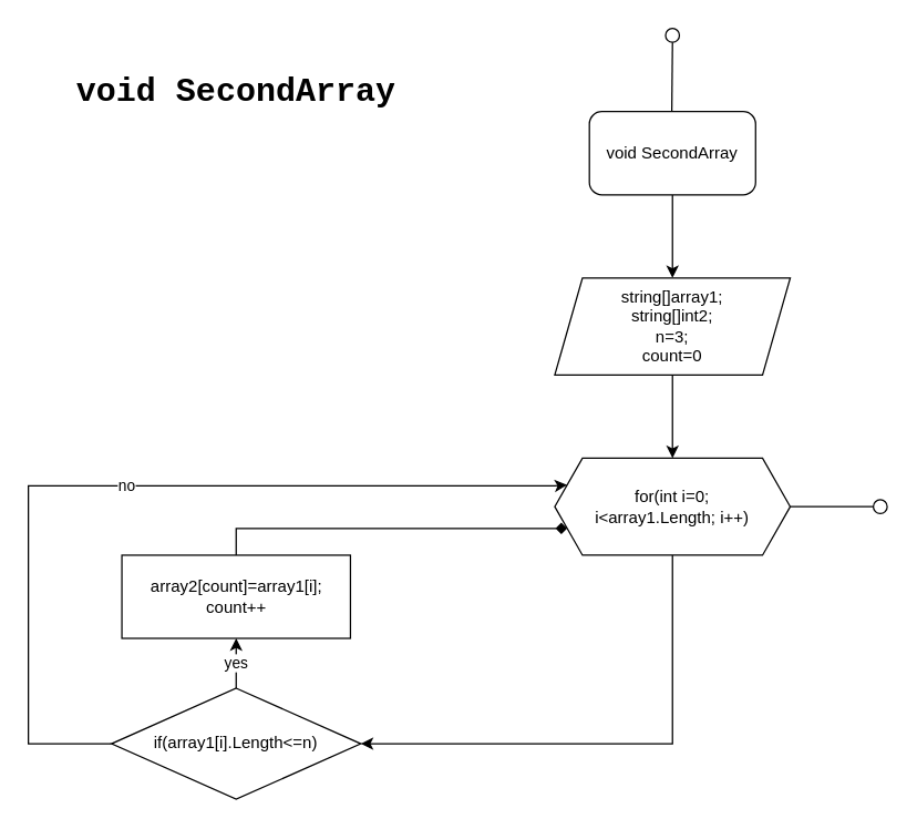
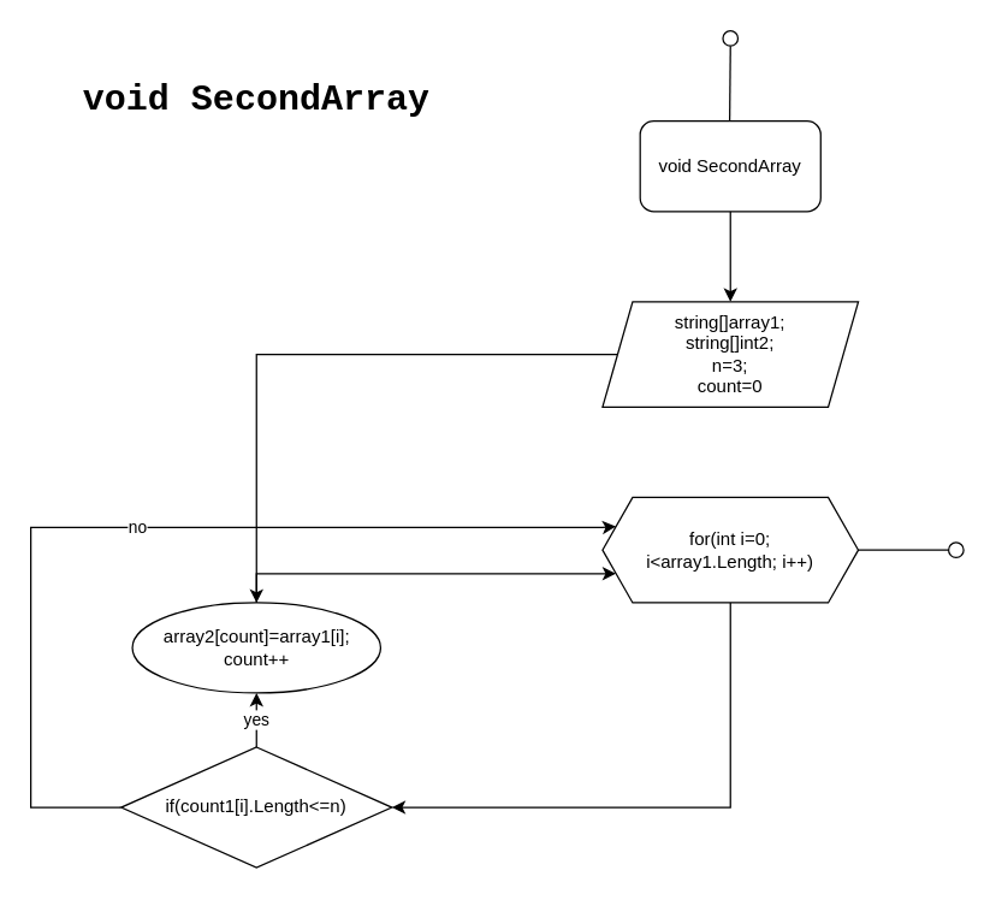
- <mxCell id="7" value="" style="edgeStyle=orthogonalEdgeStyle;rounded=0;orthogonalLoop=1;jettySize=auto;html=1;" parent="1" source="8" target="9" edge="1"><mxGeometry relative="1" as="geometry" /></mxCell>
+ <mxCell id="7" value="" style="edgeStyle=orthogonalEdgeStyle;rounded=0;orthogonalLoop=1;jettySize=auto;html=1;" parent="1" source="8" target="15" edge="1"><mxGeometry relative="1" as="geometry" /></mxCell>
- <mxCell id="14" style="edgeStyle=orthogonalEdgeStyle;rounded=0;orthogonalLoop=1;jettySize=auto;html=1;entryX=0;entryY=0.75;entryDx=0;entryDy=0;endArrow=diamond;" parent="1" source="15" target="9" edge="1"><mxGeometry relative="1" as="geometry"><Array as="points"><mxPoint x="170" y="381" /></Array></mxGeometry></mxCell>
+ <mxCell id="14" style="edgeStyle=orthogonalEdgeStyle;rounded=0;orthogonalLoop=1;jettySize=auto;html=1;entryX=0;entryY=0.75;entryDx=0;entryDy=0;" parent="1" source="15" target="9" edge="1"><mxGeometry relative="1" as="geometry"><Array as="points"><mxPoint x="170" y="381" /></Array></mxGeometry></mxCell>
- <mxCell id="15" value="array2[count]=array1[i];&lt;br&gt;count++" style="rounded=0;whiteSpace=wrap;html=1;" parent="1" vertex="1"><mxGeometry x="87.5" y="400" width="165" height="60" as="geometry" /></mxCell>
+ <mxCell id="15" value="array2[count]=array1[i];&lt;br&gt;count++" style="ellipse;whiteSpace=wrap;html=1;" parent="1" vertex="1"><mxGeometry x="87.5" y="400" width="165" height="60" as="geometry" /></mxCell>
- <mxCell id="12" value="if(array1[i].Length&amp;lt;=n)" style="rhombus;whiteSpace=wrap;html=1;" parent="1" vertex="1"><mxGeometry x="80" y="496" width="180" height="80" as="geometry" /></mxCell>
+ <mxCell id="12" value="if(count1[i].Length&amp;lt;=n)" style="rhombus;whiteSpace=wrap;html=1;" parent="1" vertex="1"><mxGeometry x="80" y="496" width="180" height="80" as="geometry" /></mxCell>
